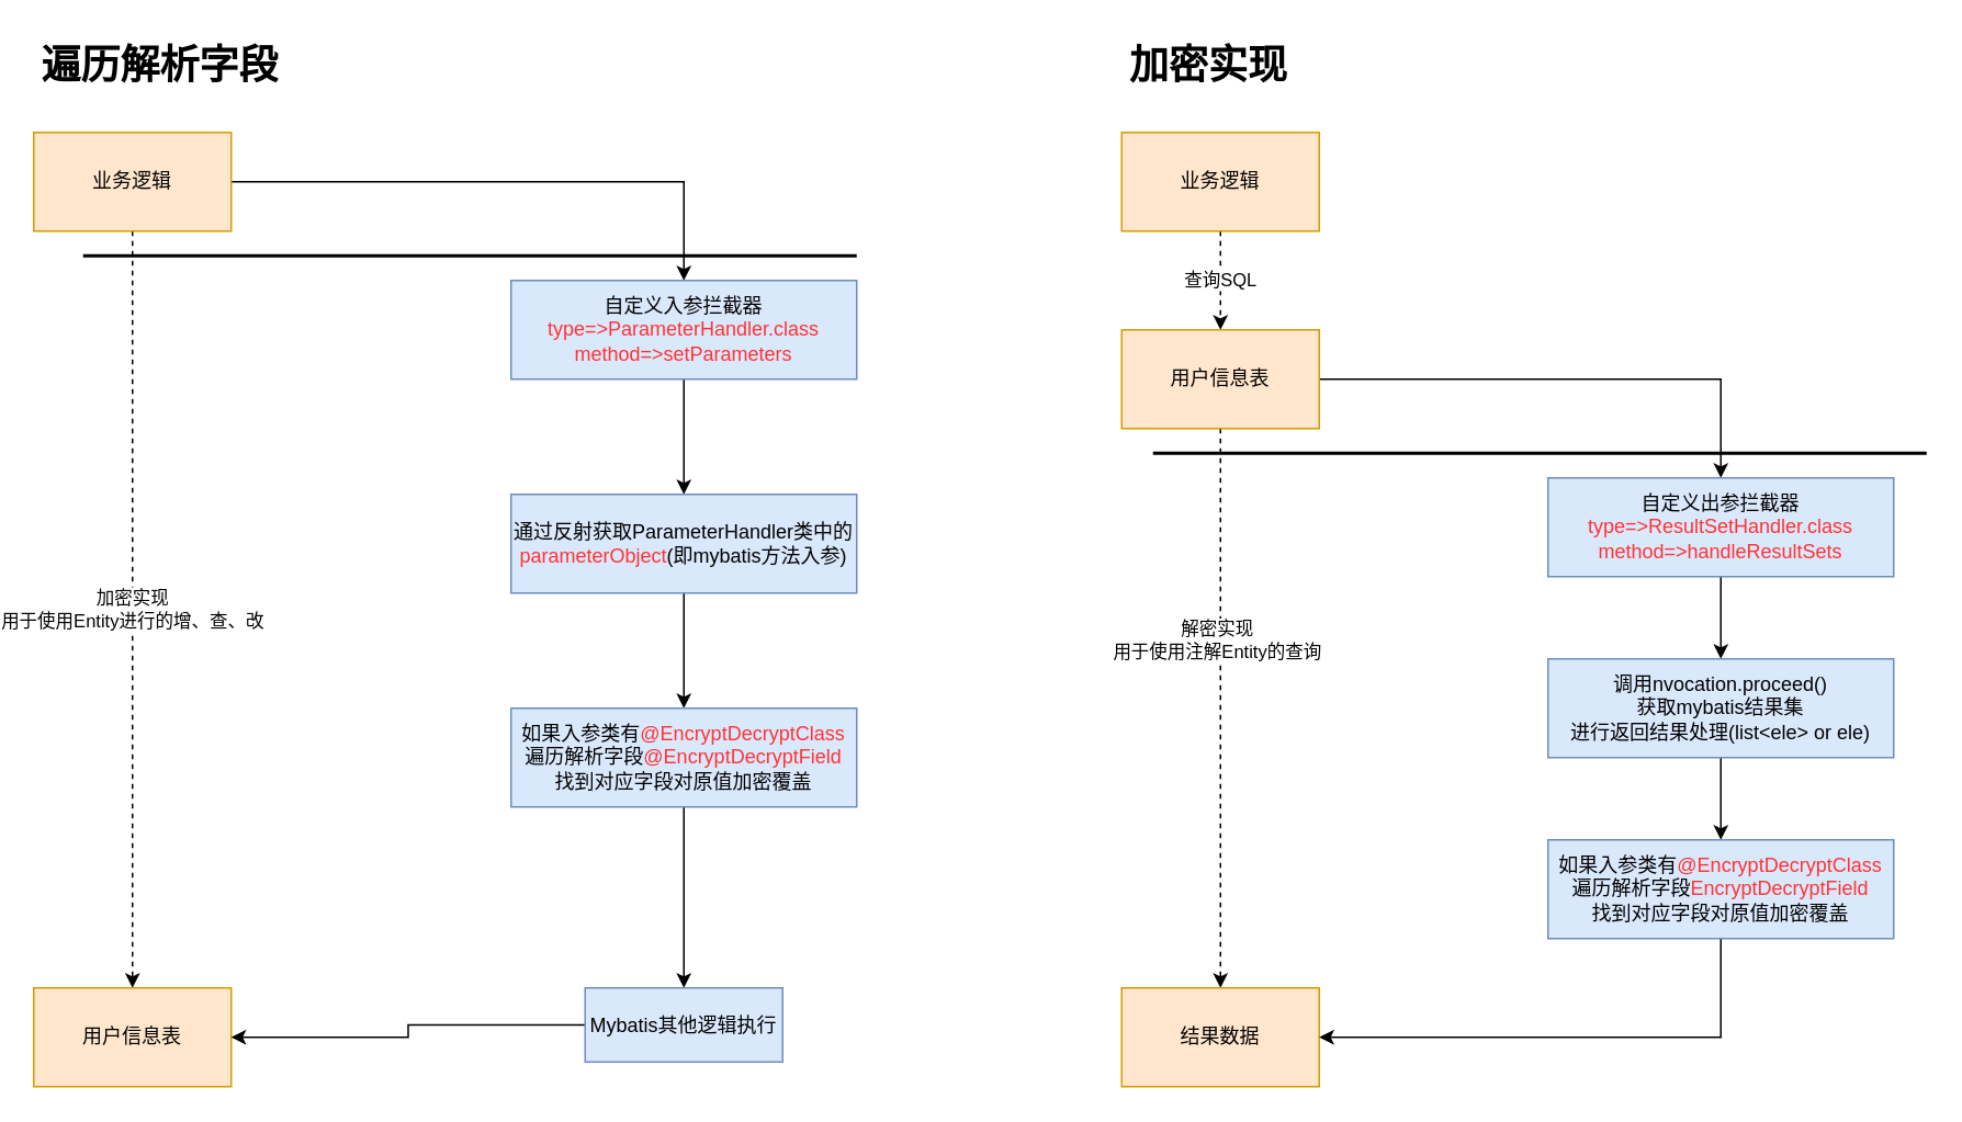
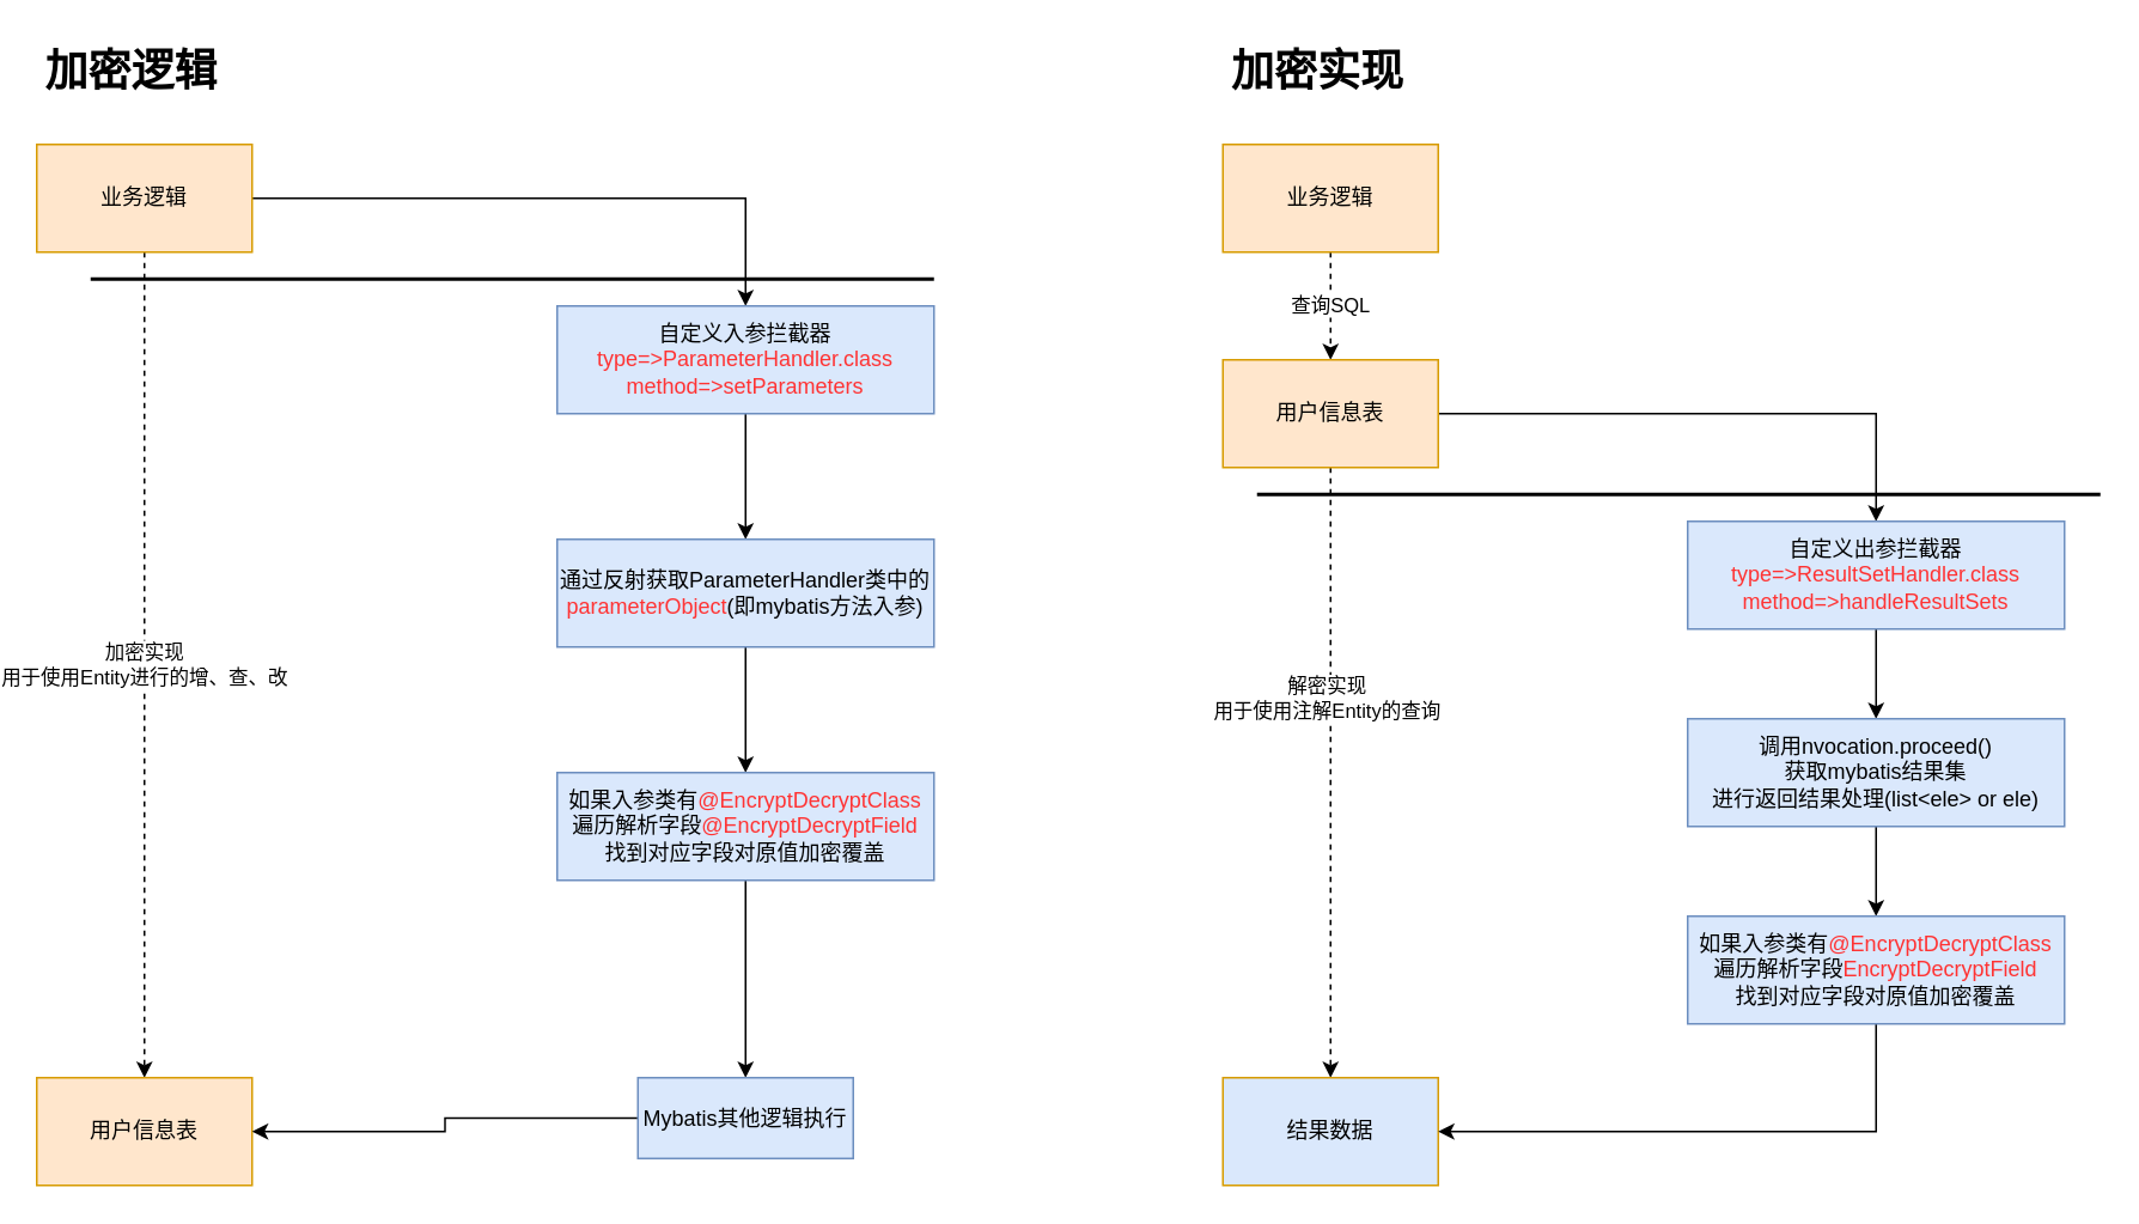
- <mxCell id="29" value="&lt;h1&gt;遍历解析字段&lt;/h1&gt;" style="text;html=1;strokeColor=none;fillColor=none;spacing=5;spacingTop=-20;whiteSpace=wrap;overflow=hidden;rounded=0;" vertex="1" parent="1"><mxGeometry x="20" y="20" width="190" height="120" as="geometry" /></mxCell>
+ <mxCell id="29" value="&lt;h1&gt;加密逻辑&lt;/h1&gt;" style="text;html=1;strokeColor=none;fillColor=none;spacing=5;spacingTop=-20;whiteSpace=wrap;overflow=hidden;rounded=0;" vertex="1" parent="1"><mxGeometry x="20" y="20" width="190" height="120" as="geometry" /></mxCell>
- <mxCell id="22" value="结果数据" style="rounded=0;whiteSpace=wrap;html=1;fillColor=#ffe6cc;strokeColor=#d79b00;" vertex="1" parent="1"><mxGeometry x="681" y="600" width="120" height="60" as="geometry" /></mxCell>
+ <mxCell id="22" value="结果数据" style="rounded=0;whiteSpace=wrap;html=1;fillColor=#dae8fc;strokeColor=#d79b00;" vertex="1" parent="1"><mxGeometry x="681" y="600" width="120" height="60" as="geometry" /></mxCell>
